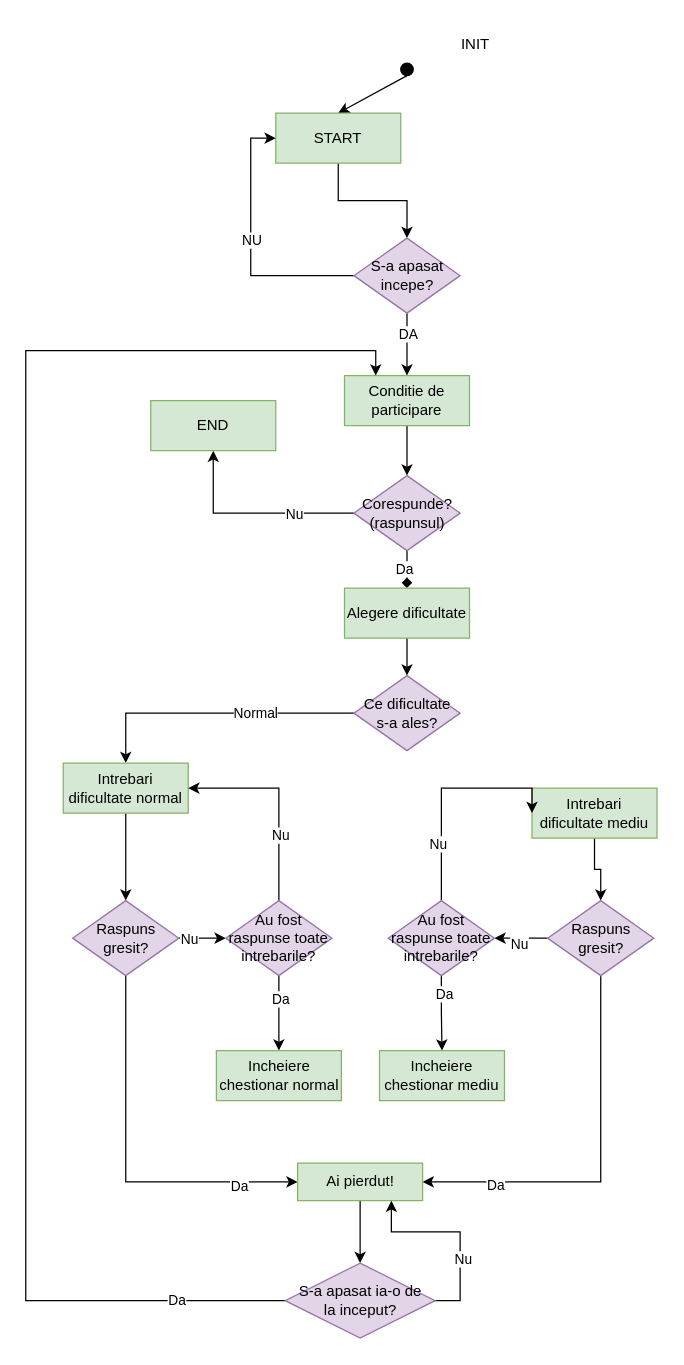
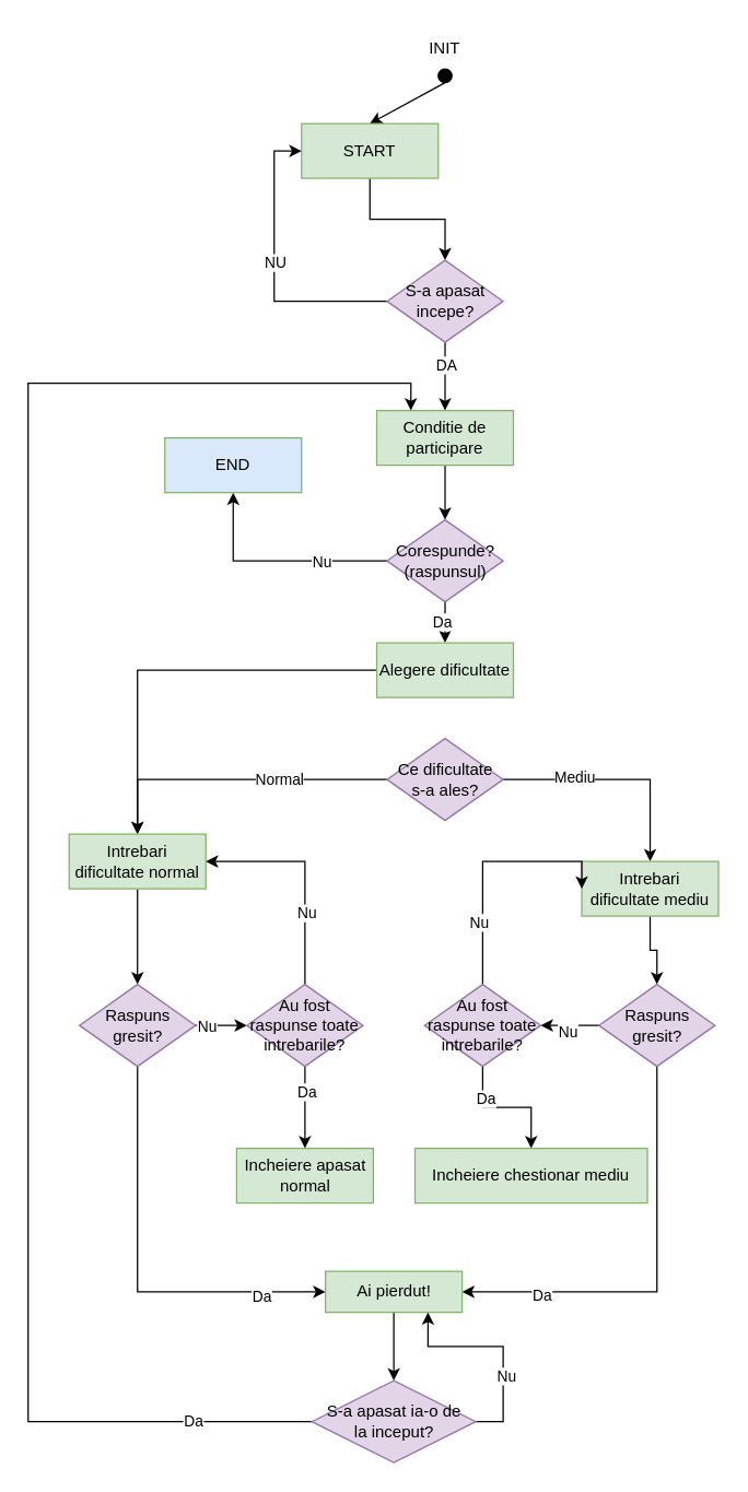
- <mxCell id="4" value="INIT" style="text;html=1;align=center;verticalAlign=middle;whiteSpace=wrap;rounded=0;" vertex="1" parent="1"><mxGeometry x="350" y="20" width="60" height="30" as="geometry" /></mxCell>
+ <mxCell id="4" value="INIT" style="text;html=1;align=center;verticalAlign=middle;whiteSpace=wrap;rounded=0;" vertex="1" parent="1"><mxGeometry x="295" y="20" width="60" height="30" as="geometry" /></mxCell>
- <mxCell id="19" value="END" style="whiteSpace=wrap;html=1;align=center;fillColor=#d5e8d4;strokeColor=#82b366;" vertex="1" parent="1"><mxGeometry x="120" y="320" width="100" height="40" as="geometry" /></mxCell>
+ <mxCell id="19" value="END" style="whiteSpace=wrap;html=1;align=center;fillColor=#dae8fc;strokeColor=#82b366;" vertex="1" parent="1"><mxGeometry x="120" y="320" width="100" height="40" as="geometry" /></mxCell>
- <mxCell id="16" style="edgeStyle=orthogonalEdgeStyle;rounded=0;orthogonalLoop=1;jettySize=auto;html=1;entryX=0.5;entryY=0;entryDx=0;entryDy=0;endArrow=diamond;" edge="1" parent="1" source="18" target="21"><mxGeometry relative="1" as="geometry" /></mxCell>
+ <mxCell id="16" style="edgeStyle=orthogonalEdgeStyle;rounded=0;orthogonalLoop=1;jettySize=auto;html=1;entryX=0.5;entryY=0;entryDx=0;entryDy=0;" edge="1" parent="1" source="18" target="21"><mxGeometry relative="1" as="geometry" /></mxCell>
- <mxCell id="20" style="edgeStyle=orthogonalEdgeStyle;rounded=0;orthogonalLoop=1;jettySize=auto;html=1;entryX=0.5;entryY=0;entryDx=0;entryDy=0;" edge="1" parent="1" source="21" target="26"><mxGeometry relative="1" as="geometry" /></mxCell>
+ <mxCell id="20" style="edgeStyle=orthogonalEdgeStyle;rounded=0;orthogonalLoop=1;jettySize=auto;html=1;" edge="1" parent="1" source="21" target="28"><mxGeometry relative="1" as="geometry" /></mxCell>
+ <mxCell id="24" style="edgeStyle=orthogonalEdgeStyle;rounded=0;orthogonalLoop=1;jettySize=auto;html=1;entryX=0.5;entryY=0;entryDx=0;entryDy=0;" edge="1" parent="1" source="26" target="30"><mxGeometry relative="1" as="geometry" /></mxCell>
+ <mxCell id="25" value="Mediu" style="edgeLabel;html=1;align=center;verticalAlign=middle;resizable=0;points=[];" vertex="1" connectable="0" parent="24"><mxGeometry x="-0.385" y="2" relative="1" as="geometry"><mxPoint as="offset" /></mxGeometry></mxCell>
- <mxCell id="58" value="Incheiere chestionar normal" style="whiteSpace=wrap;html=1;align=center;fillColor=#d5e8d4;strokeColor=#82b366;" vertex="1" parent="1"><mxGeometry x="172.5" y="840" width="100" height="40" as="geometry" /></mxCell>
+ <mxCell id="58" value="Incheiere apasat normal" style="whiteSpace=wrap;html=1;align=center;fillColor=#d5e8d4;strokeColor=#82b366;" vertex="1" parent="1"><mxGeometry x="172.5" y="840" width="100" height="40" as="geometry" /></mxCell>
- <mxCell id="59" value="Incheiere chestionar mediu" style="whiteSpace=wrap;html=1;align=center;fillColor=#d5e8d4;strokeColor=#82b366;" vertex="1" parent="1"><mxGeometry x="303" y="840" width="100" height="40" as="geometry" /></mxCell>
+ <mxCell id="59" value="Incheiere chestionar mediu" style="whiteSpace=wrap;html=1;align=center;fillColor=#d5e8d4;strokeColor=#82b366;" vertex="1" parent="1"><mxGeometry x="303" y="840" width="170" height="40" as="geometry" /></mxCell>
